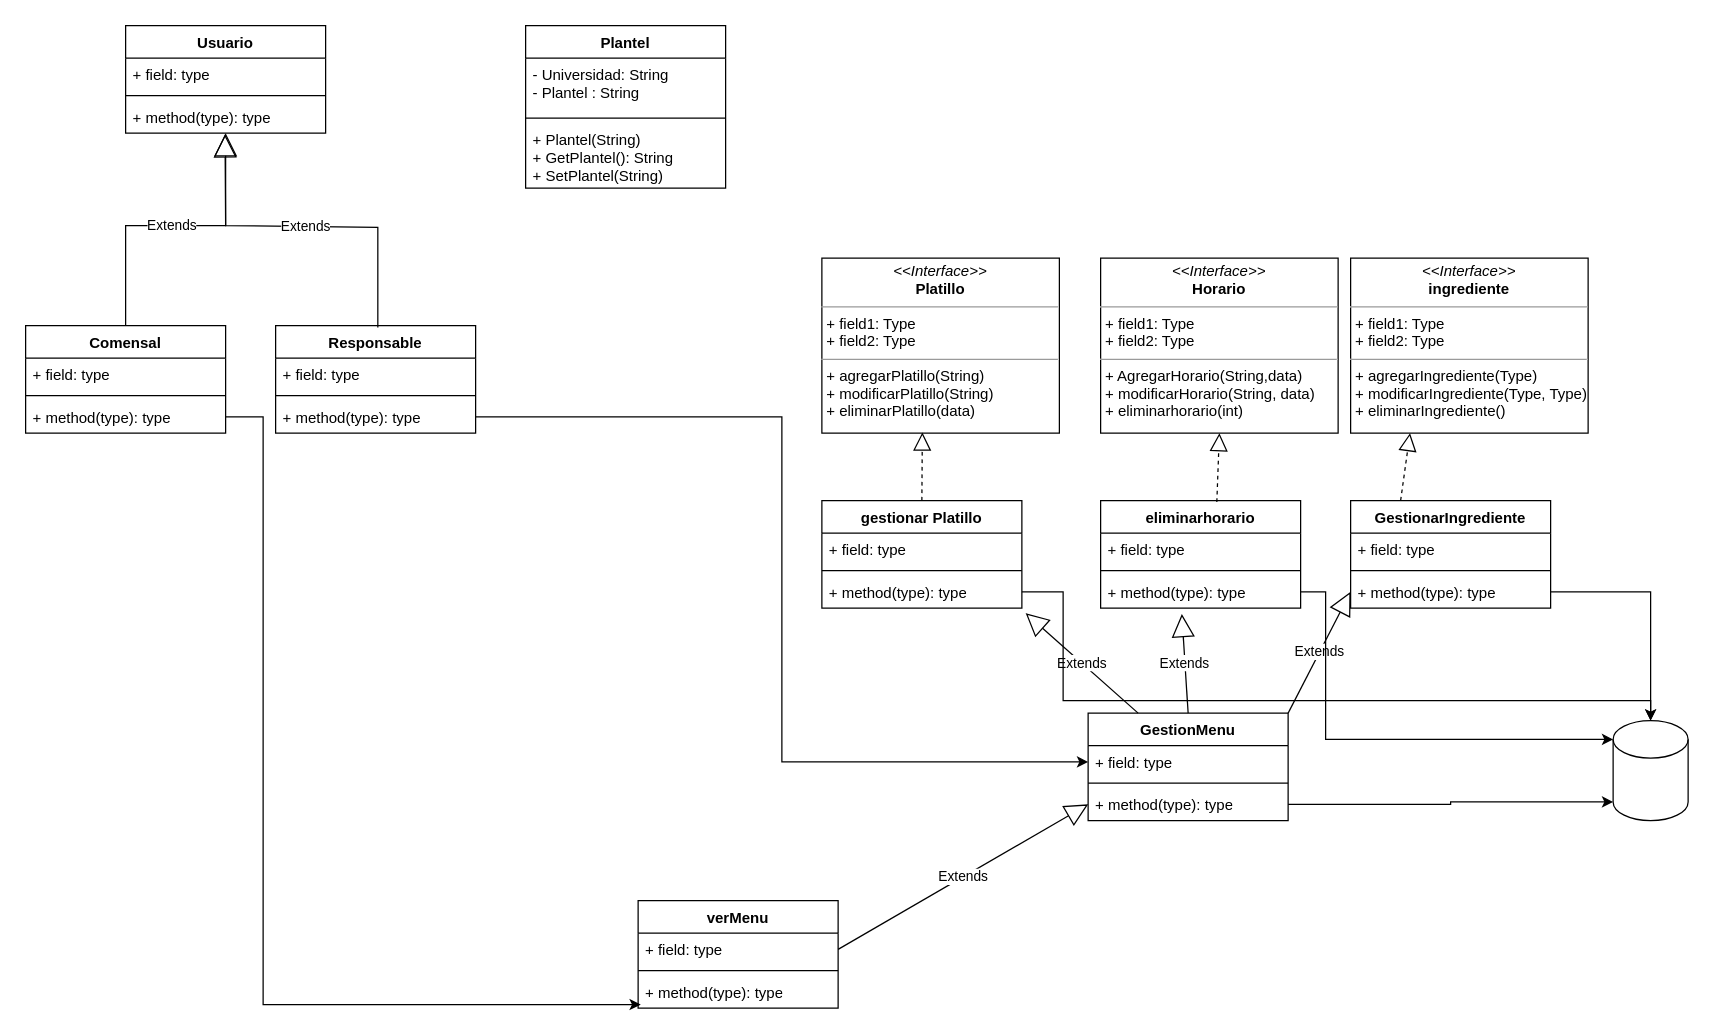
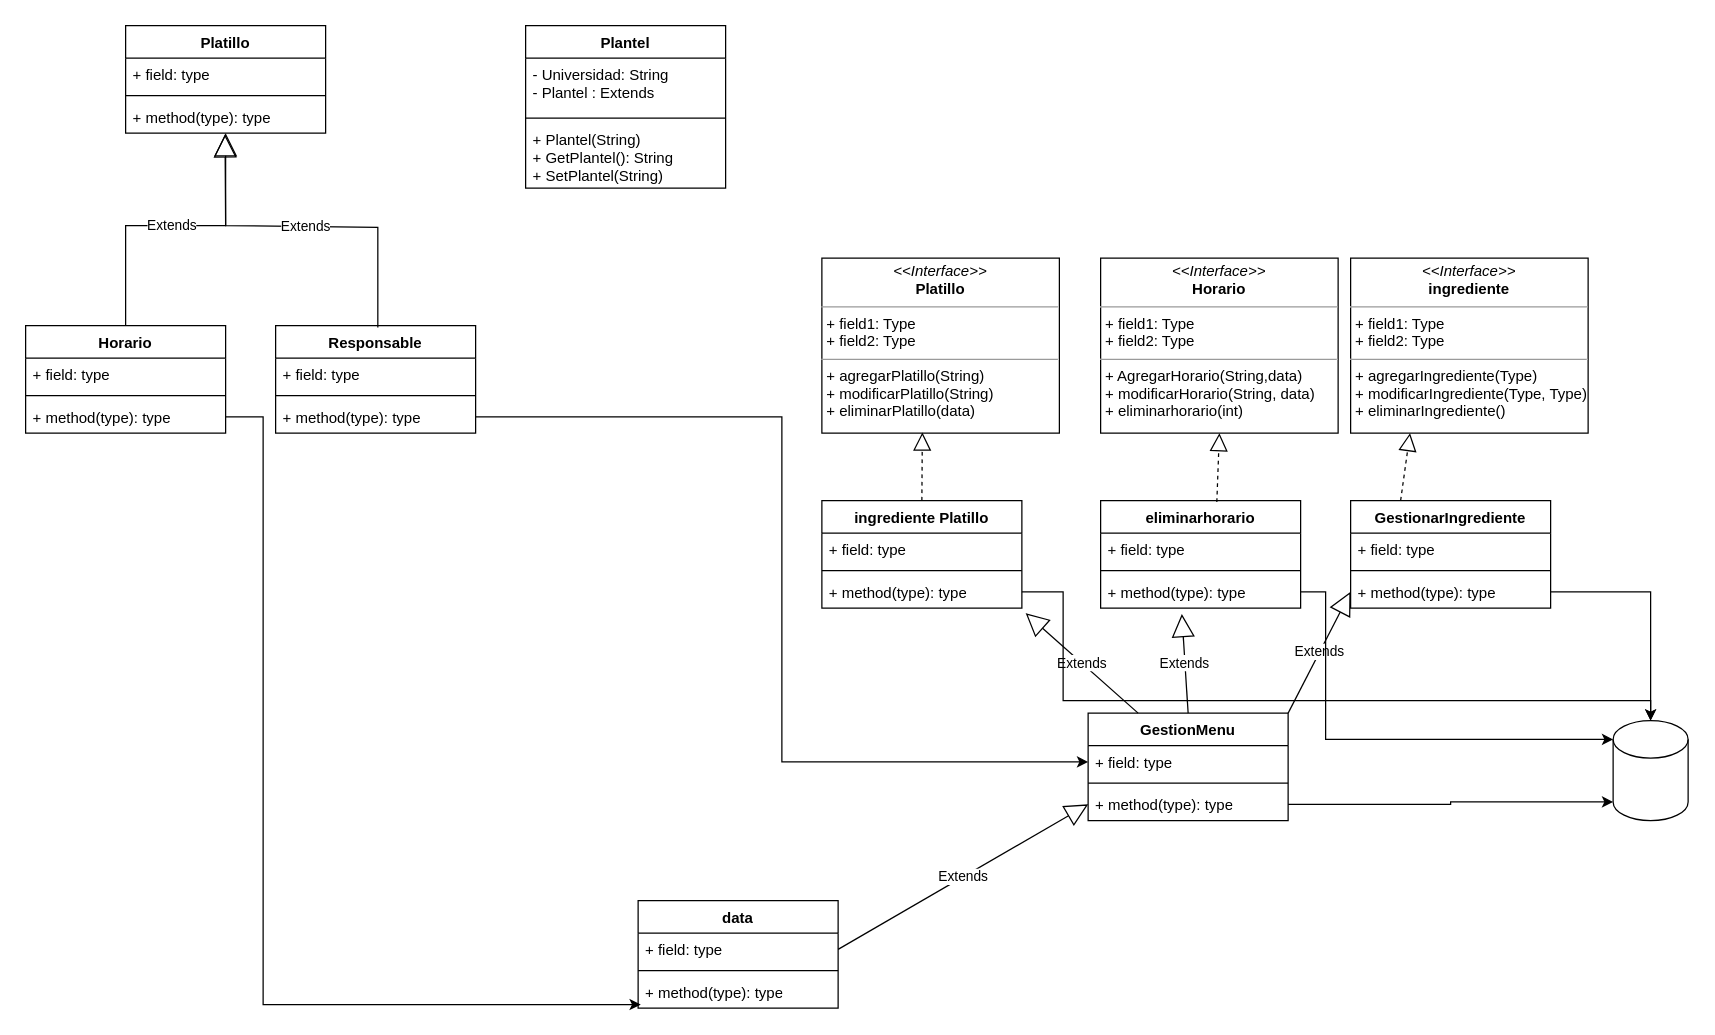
- <mxCell id="2" value="Usuario" style="swimlane;fontStyle=1;align=center;verticalAlign=top;childLayout=stackLayout;horizontal=1;startSize=26;horizontalStack=0;resizeParent=1;resizeParentMax=0;resizeLast=0;collapsible=1;marginBottom=0;whiteSpace=wrap;html=1;" vertex="1" parent="1"><mxGeometry x="100" y="20" width="160" height="86" as="geometry" /></mxCell>
+ <mxCell id="2" value="Platillo" style="swimlane;fontStyle=1;align=center;verticalAlign=top;childLayout=stackLayout;horizontal=1;startSize=26;horizontalStack=0;resizeParent=1;resizeParentMax=0;resizeLast=0;collapsible=1;marginBottom=0;whiteSpace=wrap;html=1;" vertex="1" parent="1"><mxGeometry x="100" y="20" width="160" height="86" as="geometry" /></mxCell>
- <mxCell id="18" value="- Universidad: String&lt;br&gt;- Plantel : String" style="text;strokeColor=none;fillColor=none;align=left;verticalAlign=top;spacingLeft=4;spacingRight=4;overflow=hidden;rotatable=0;points=[[0,0.5],[1,0.5]];portConstraint=eastwest;whiteSpace=wrap;html=1;" vertex="1" parent="17"><mxGeometry y="26" width="160" height="44" as="geometry" /></mxCell>
+ <mxCell id="18" value="- Universidad: String&lt;br&gt;- Plantel : Extends" style="text;strokeColor=none;fillColor=none;align=left;verticalAlign=top;spacingLeft=4;spacingRight=4;overflow=hidden;rotatable=0;points=[[0,0.5],[1,0.5]];portConstraint=eastwest;whiteSpace=wrap;html=1;" vertex="1" parent="17"><mxGeometry y="26" width="160" height="44" as="geometry" /></mxCell>
- <mxCell id="6" value="Comensal" style="swimlane;fontStyle=1;align=center;verticalAlign=top;childLayout=stackLayout;horizontal=1;startSize=26;horizontalStack=0;resizeParent=1;resizeParentMax=0;resizeLast=0;collapsible=1;marginBottom=0;whiteSpace=wrap;html=1;" vertex="1" parent="1"><mxGeometry y="260" width="160" height="86" as="geometry" x="20" /></mxCell>
+ <mxCell id="6" value="Horario" style="swimlane;fontStyle=1;align=center;verticalAlign=top;childLayout=stackLayout;horizontal=1;startSize=26;horizontalStack=0;resizeParent=1;resizeParentMax=0;resizeLast=0;collapsible=1;marginBottom=0;whiteSpace=wrap;html=1;" vertex="1" parent="1"><mxGeometry y="260" width="160" height="86" as="geometry" x="20" /></mxCell>
- <mxCell id="27" value="gestionar Platillo" style="swimlane;fontStyle=1;align=center;verticalAlign=top;childLayout=stackLayout;horizontal=1;startSize=26;horizontalStack=0;resizeParent=1;resizeParentMax=0;resizeLast=0;collapsible=1;marginBottom=0;whiteSpace=wrap;html=1;" vertex="1" parent="1"><mxGeometry x="657" y="400" width="160" height="86" as="geometry" /></mxCell>
+ <mxCell id="27" value="ingrediente Platillo" style="swimlane;fontStyle=1;align=center;verticalAlign=top;childLayout=stackLayout;horizontal=1;startSize=26;horizontalStack=0;resizeParent=1;resizeParentMax=0;resizeLast=0;collapsible=1;marginBottom=0;whiteSpace=wrap;html=1;" vertex="1" parent="1"><mxGeometry x="657" y="400" width="160" height="86" as="geometry" /></mxCell>
- <mxCell id="45" value="verMenu" style="swimlane;fontStyle=1;align=center;verticalAlign=top;childLayout=stackLayout;horizontal=1;startSize=26;horizontalStack=0;resizeParent=1;resizeParentMax=0;resizeLast=0;collapsible=1;marginBottom=0;whiteSpace=wrap;html=1;" vertex="1" parent="1"><mxGeometry x="510" y="720" width="160" height="86" as="geometry" /></mxCell>
+ <mxCell id="45" value="data" style="swimlane;fontStyle=1;align=center;verticalAlign=top;childLayout=stackLayout;horizontal=1;startSize=26;horizontalStack=0;resizeParent=1;resizeParentMax=0;resizeLast=0;collapsible=1;marginBottom=0;whiteSpace=wrap;html=1;" vertex="1" parent="1"><mxGeometry x="510" y="720" width="160" height="86" as="geometry" /></mxCell>
